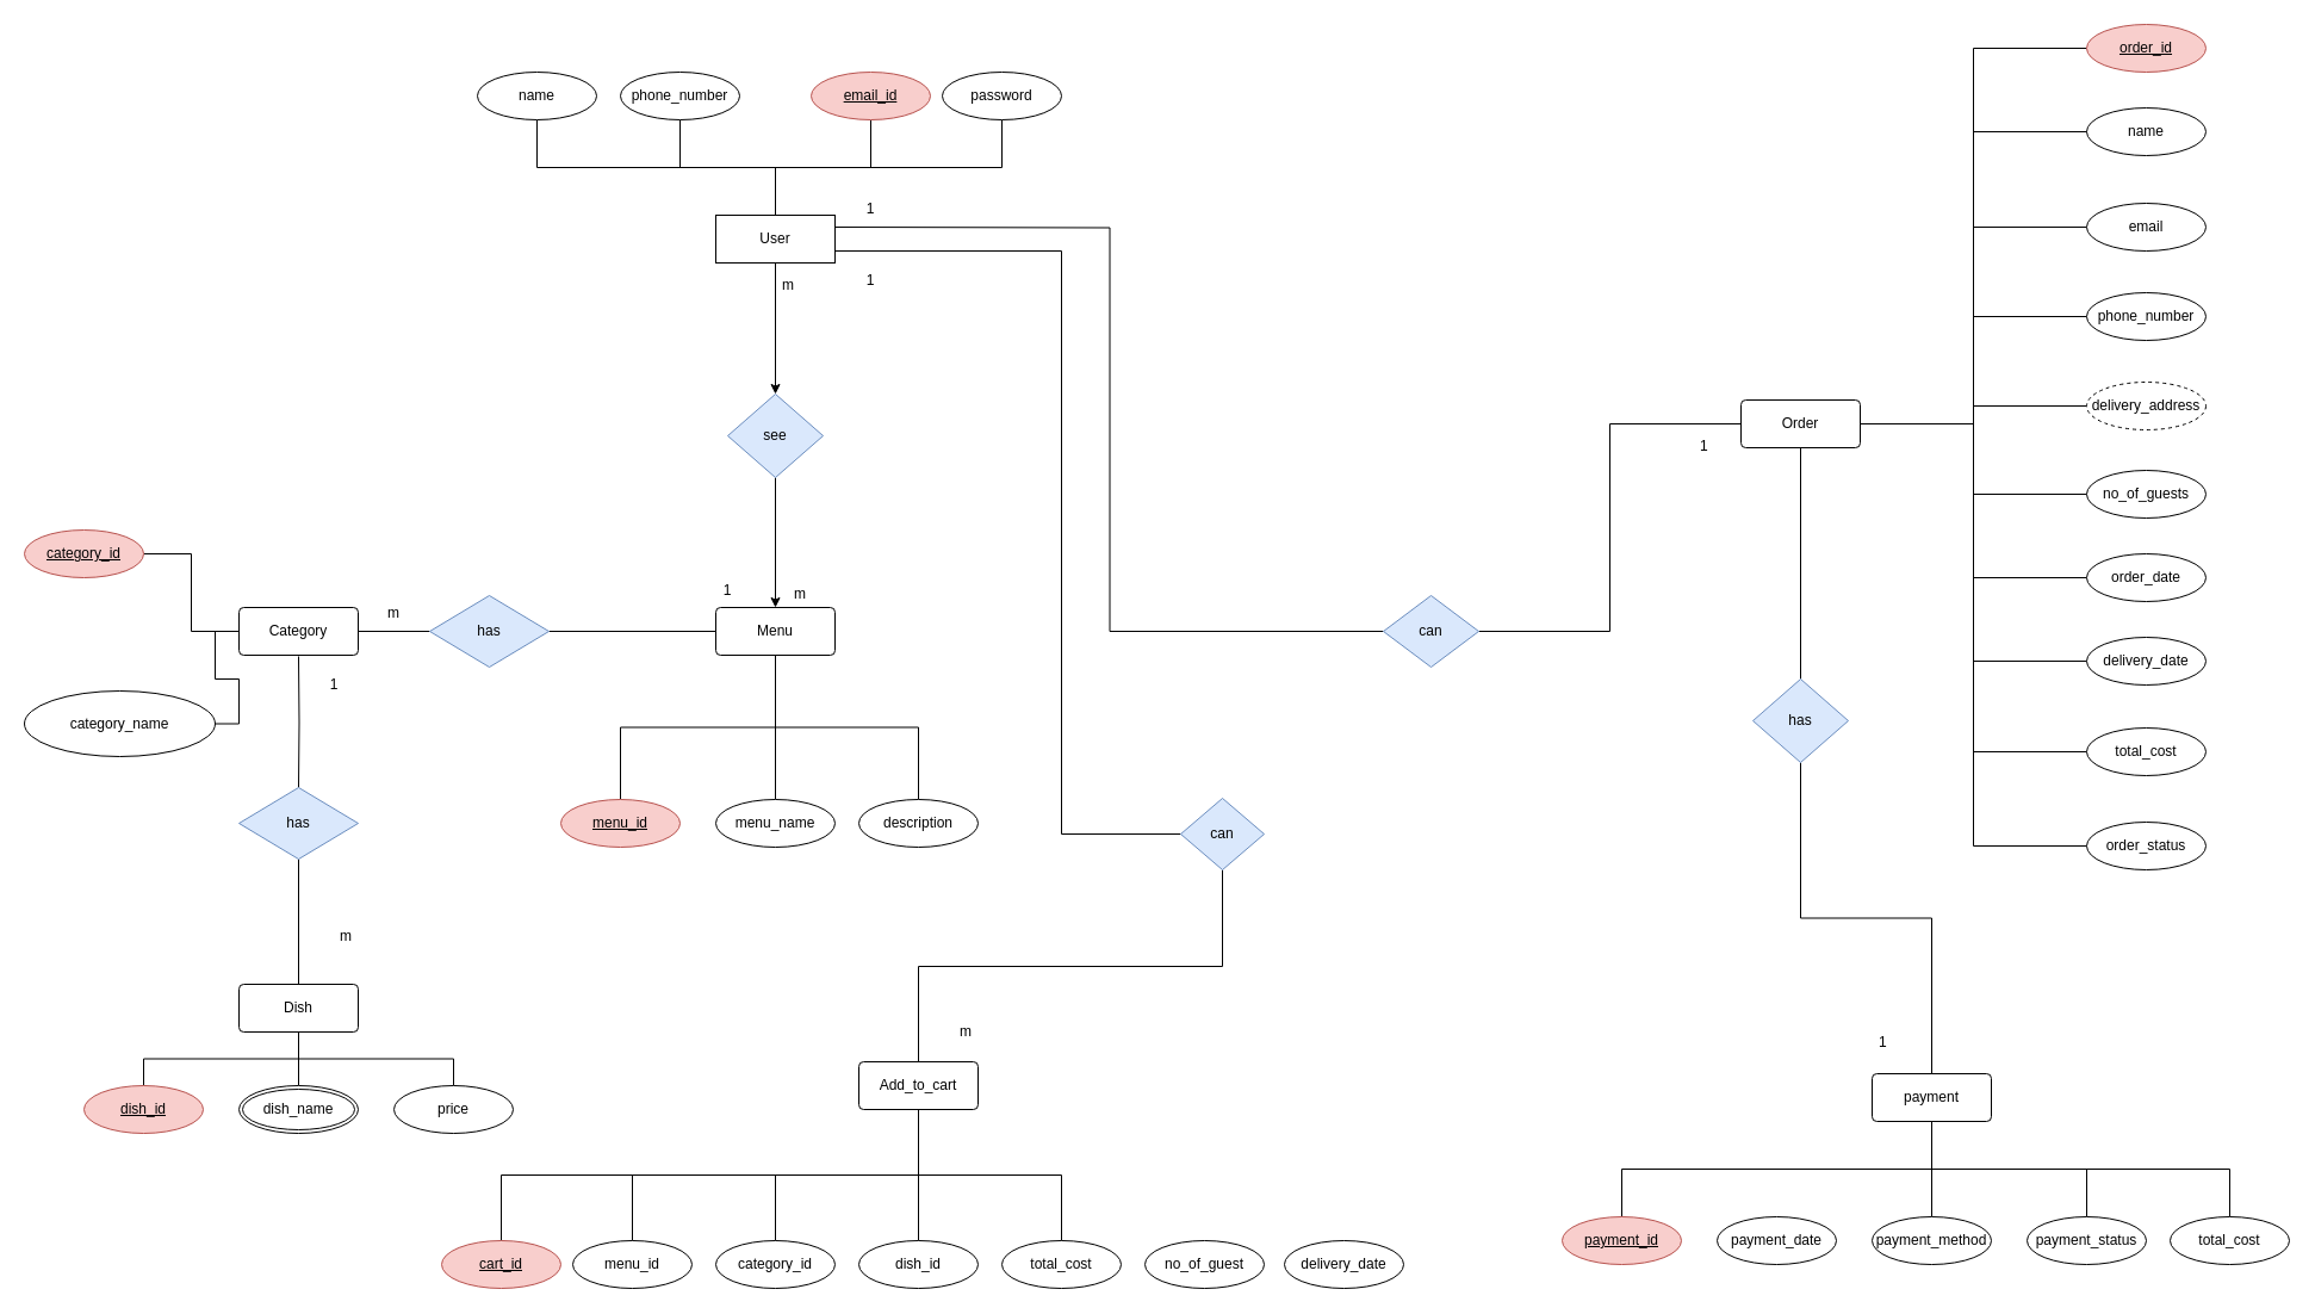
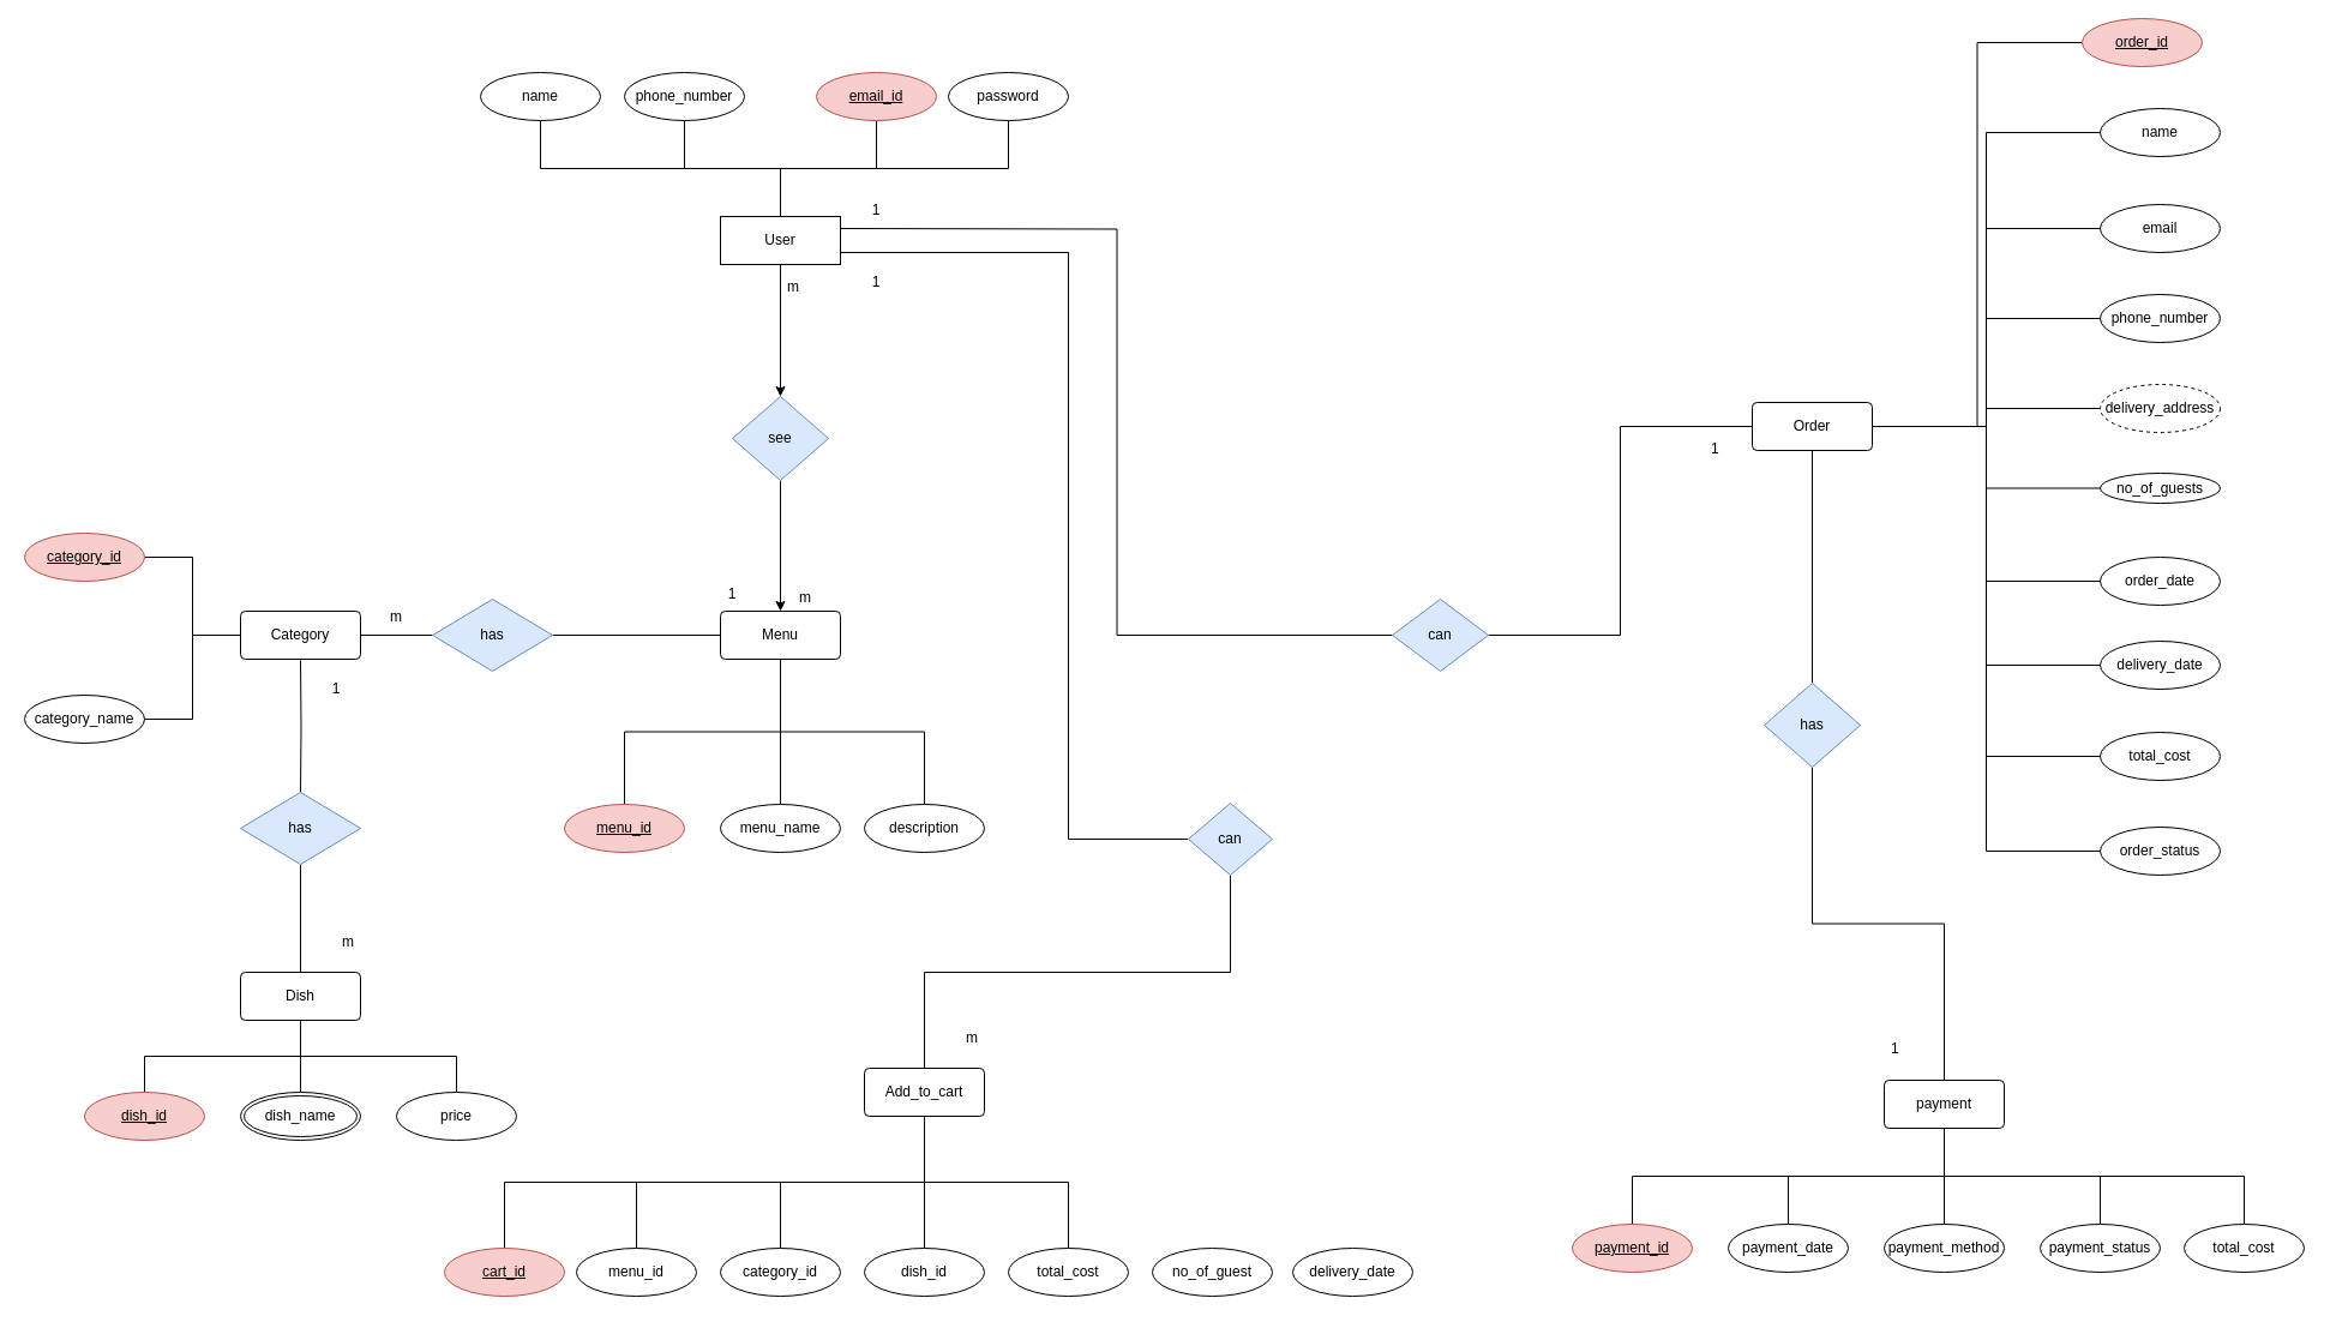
- <mxCell id="40" value="order_id" style="ellipse;whiteSpace=wrap;html=1;align=center;fontStyle=4;fillColor=#f8cecc;strokeColor=#b85450;" parent="1" vertex="1"><mxGeometry x="1750" width="100" height="40" as="geometry" y="20" /></mxCell>
+ <mxCell id="40" value="order_id" style="ellipse;whiteSpace=wrap;html=1;align=center;fontStyle=4;fillColor=#f8cecc;strokeColor=#b85450;" parent="1" vertex="1"><mxGeometry x="1735" y="15" width="100" height="40" as="geometry" /></mxCell>
- <mxCell id="36" value="no_of_guests" style="ellipse;whiteSpace=wrap;html=1;align=center;" parent="1" vertex="1"><mxGeometry x="1750" y="394" width="100" height="40" as="geometry" /></mxCell>
+ <mxCell id="36" value="no_of_guests" style="ellipse;whiteSpace=wrap;html=1;align=center;" parent="1" vertex="1"><mxGeometry x="1750" y="394" width="100" height="25" as="geometry" /></mxCell>
- <mxCell id="78" value="category_name" style="ellipse;whiteSpace=wrap;html=1;align=center;" parent="1" vertex="1"><mxGeometry x="20" y="579" width="160" height="55" as="geometry" /></mxCell>
+ <mxCell id="78" value="category_name" style="ellipse;whiteSpace=wrap;html=1;align=center;" parent="1" vertex="1"><mxGeometry x="20" y="579" width="100" height="40" as="geometry" /></mxCell>
- <mxCell id="73" value="Dish" style="rounded=1;arcSize=10;whiteSpace=wrap;html=1;align=center;" parent="1" vertex="1"><mxGeometry x="200" y="825" width="100" height="40" as="geometry" /></mxCell>
+ <mxCell id="73" value="Dish" style="rounded=1;arcSize=10;whiteSpace=wrap;html=1;align=center;" parent="1" vertex="1"><mxGeometry x="200" y="810" width="100" height="40" as="geometry" /></mxCell>
+ <mxCell id="43" style="edgeStyle=orthogonalEdgeStyle;rounded=0;orthogonalLoop=1;jettySize=auto;html=1;entryX=0.5;entryY=0;entryDx=0;entryDy=0;endArrow=none;endFill=0;exitX=0.5;exitY=1;exitDx=0;exitDy=0;" parent="1" source="47" target="51" edge="1"><mxGeometry relative="1" as="geometry" /></mxCell>
